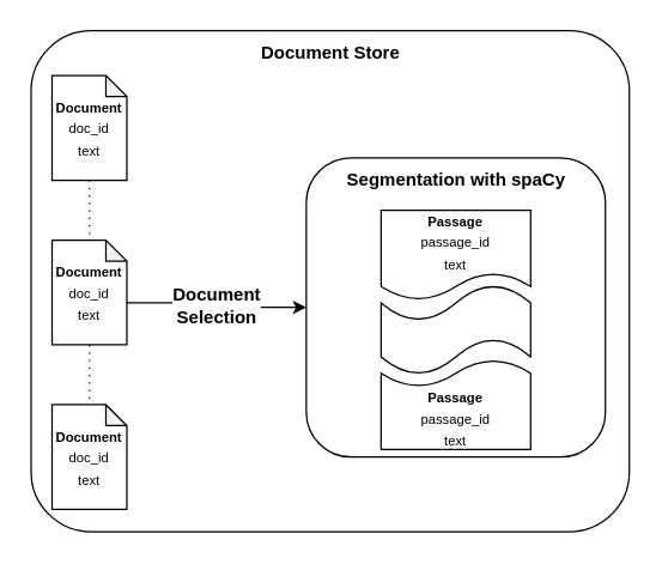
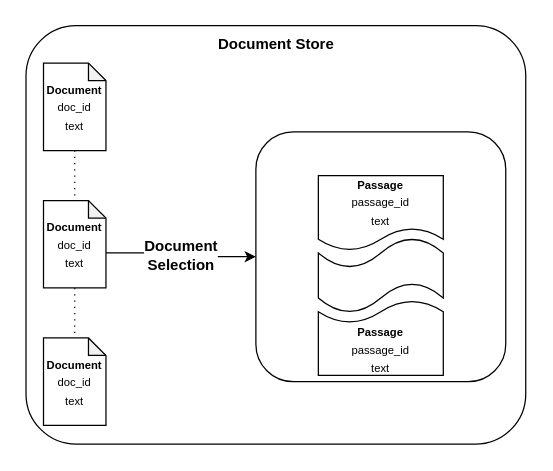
- <mxCell id="10" value="&lt;b&gt;Segmentation with spaCy&lt;/b&gt;" style="text;html=1;align=center;verticalAlign=middle;resizable=0;points=[];autosize=1;strokeColor=none;fillColor=none;" parent="1" vertex="1"><mxGeometry x="219" y="105" width="170" height="30" as="geometry" /></mxCell>
